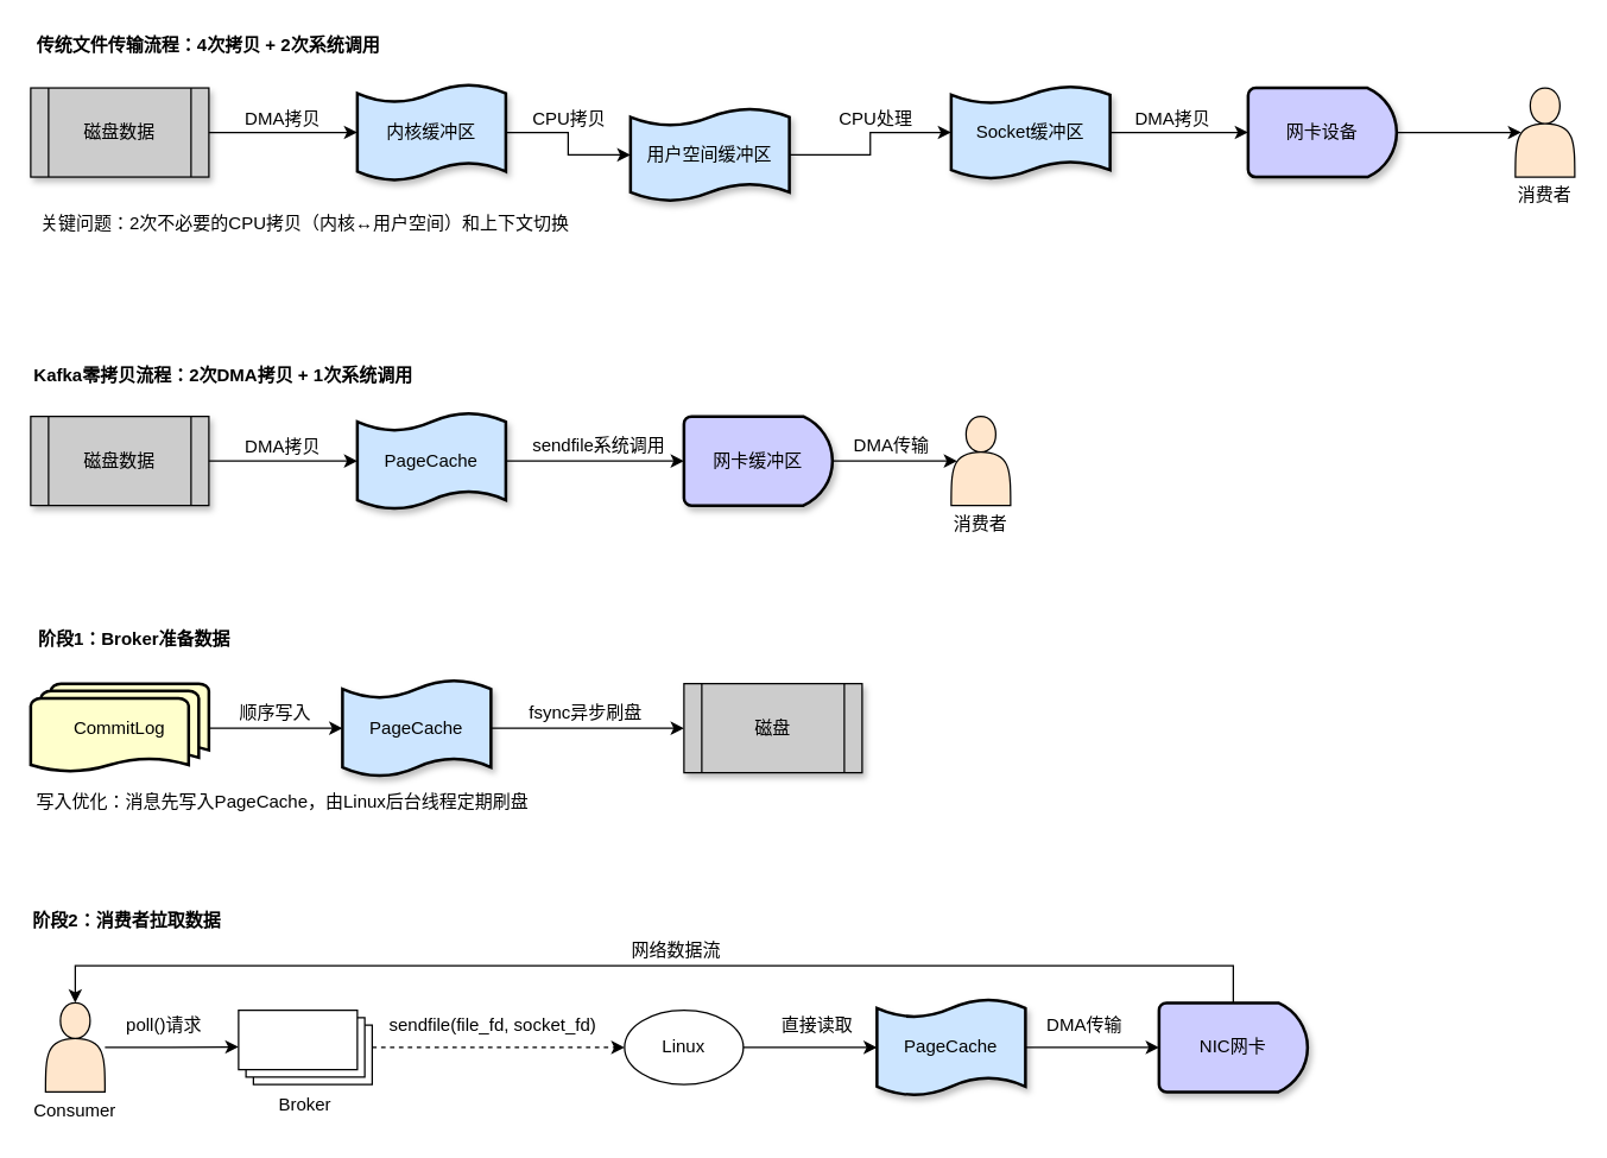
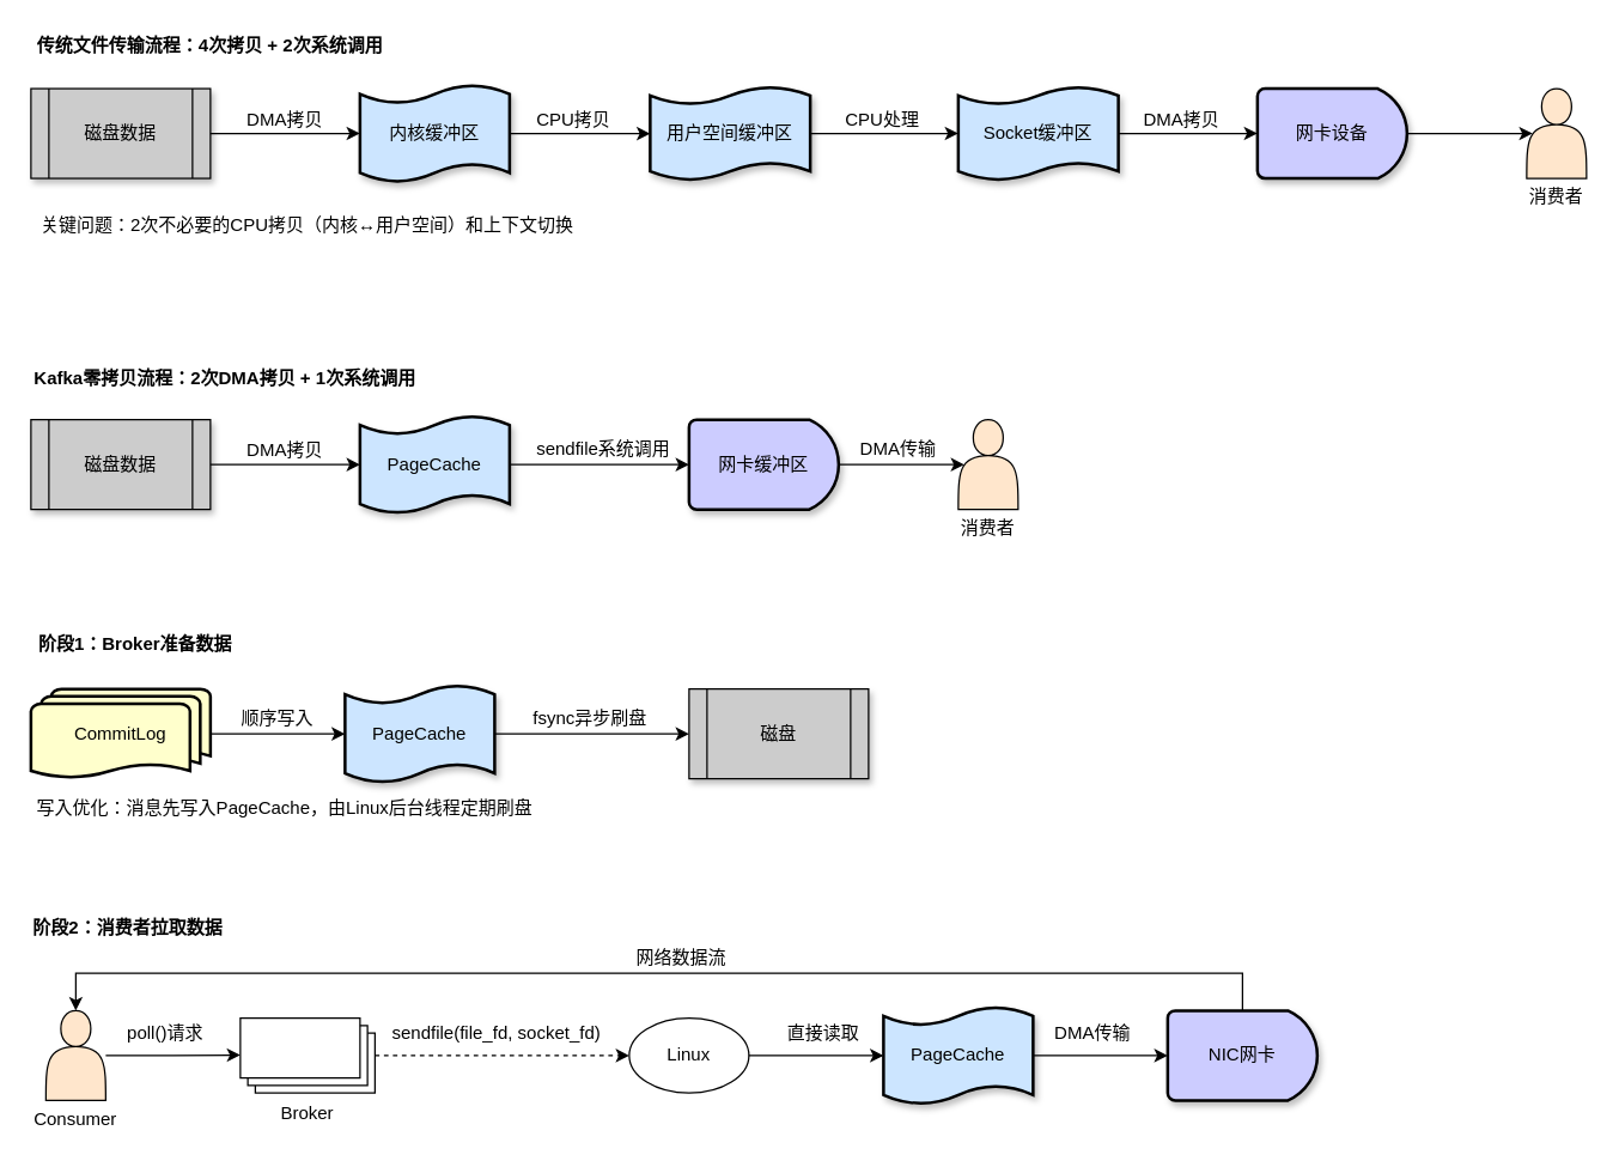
- <mxCell id="11" value="用户空间缓冲区" style="shape=tape;whiteSpace=wrap;html=1;strokeWidth=2;size=0.19;shadow=1;fillColor=#CCE5FF;" vertex="1" parent="5"><mxGeometry x="404" y="16.25" width="107" height="62.5" as="geometry" /></mxCell>
+ <mxCell id="11" value="用户空间缓冲区" style="shape=tape;whiteSpace=wrap;html=1;strokeWidth=2;size=0.19;shadow=1;fillColor=#CCE5FF;" vertex="1" parent="5"><mxGeometry x="414" y="1.25" width="107" height="62.5" as="geometry" /></mxCell>
